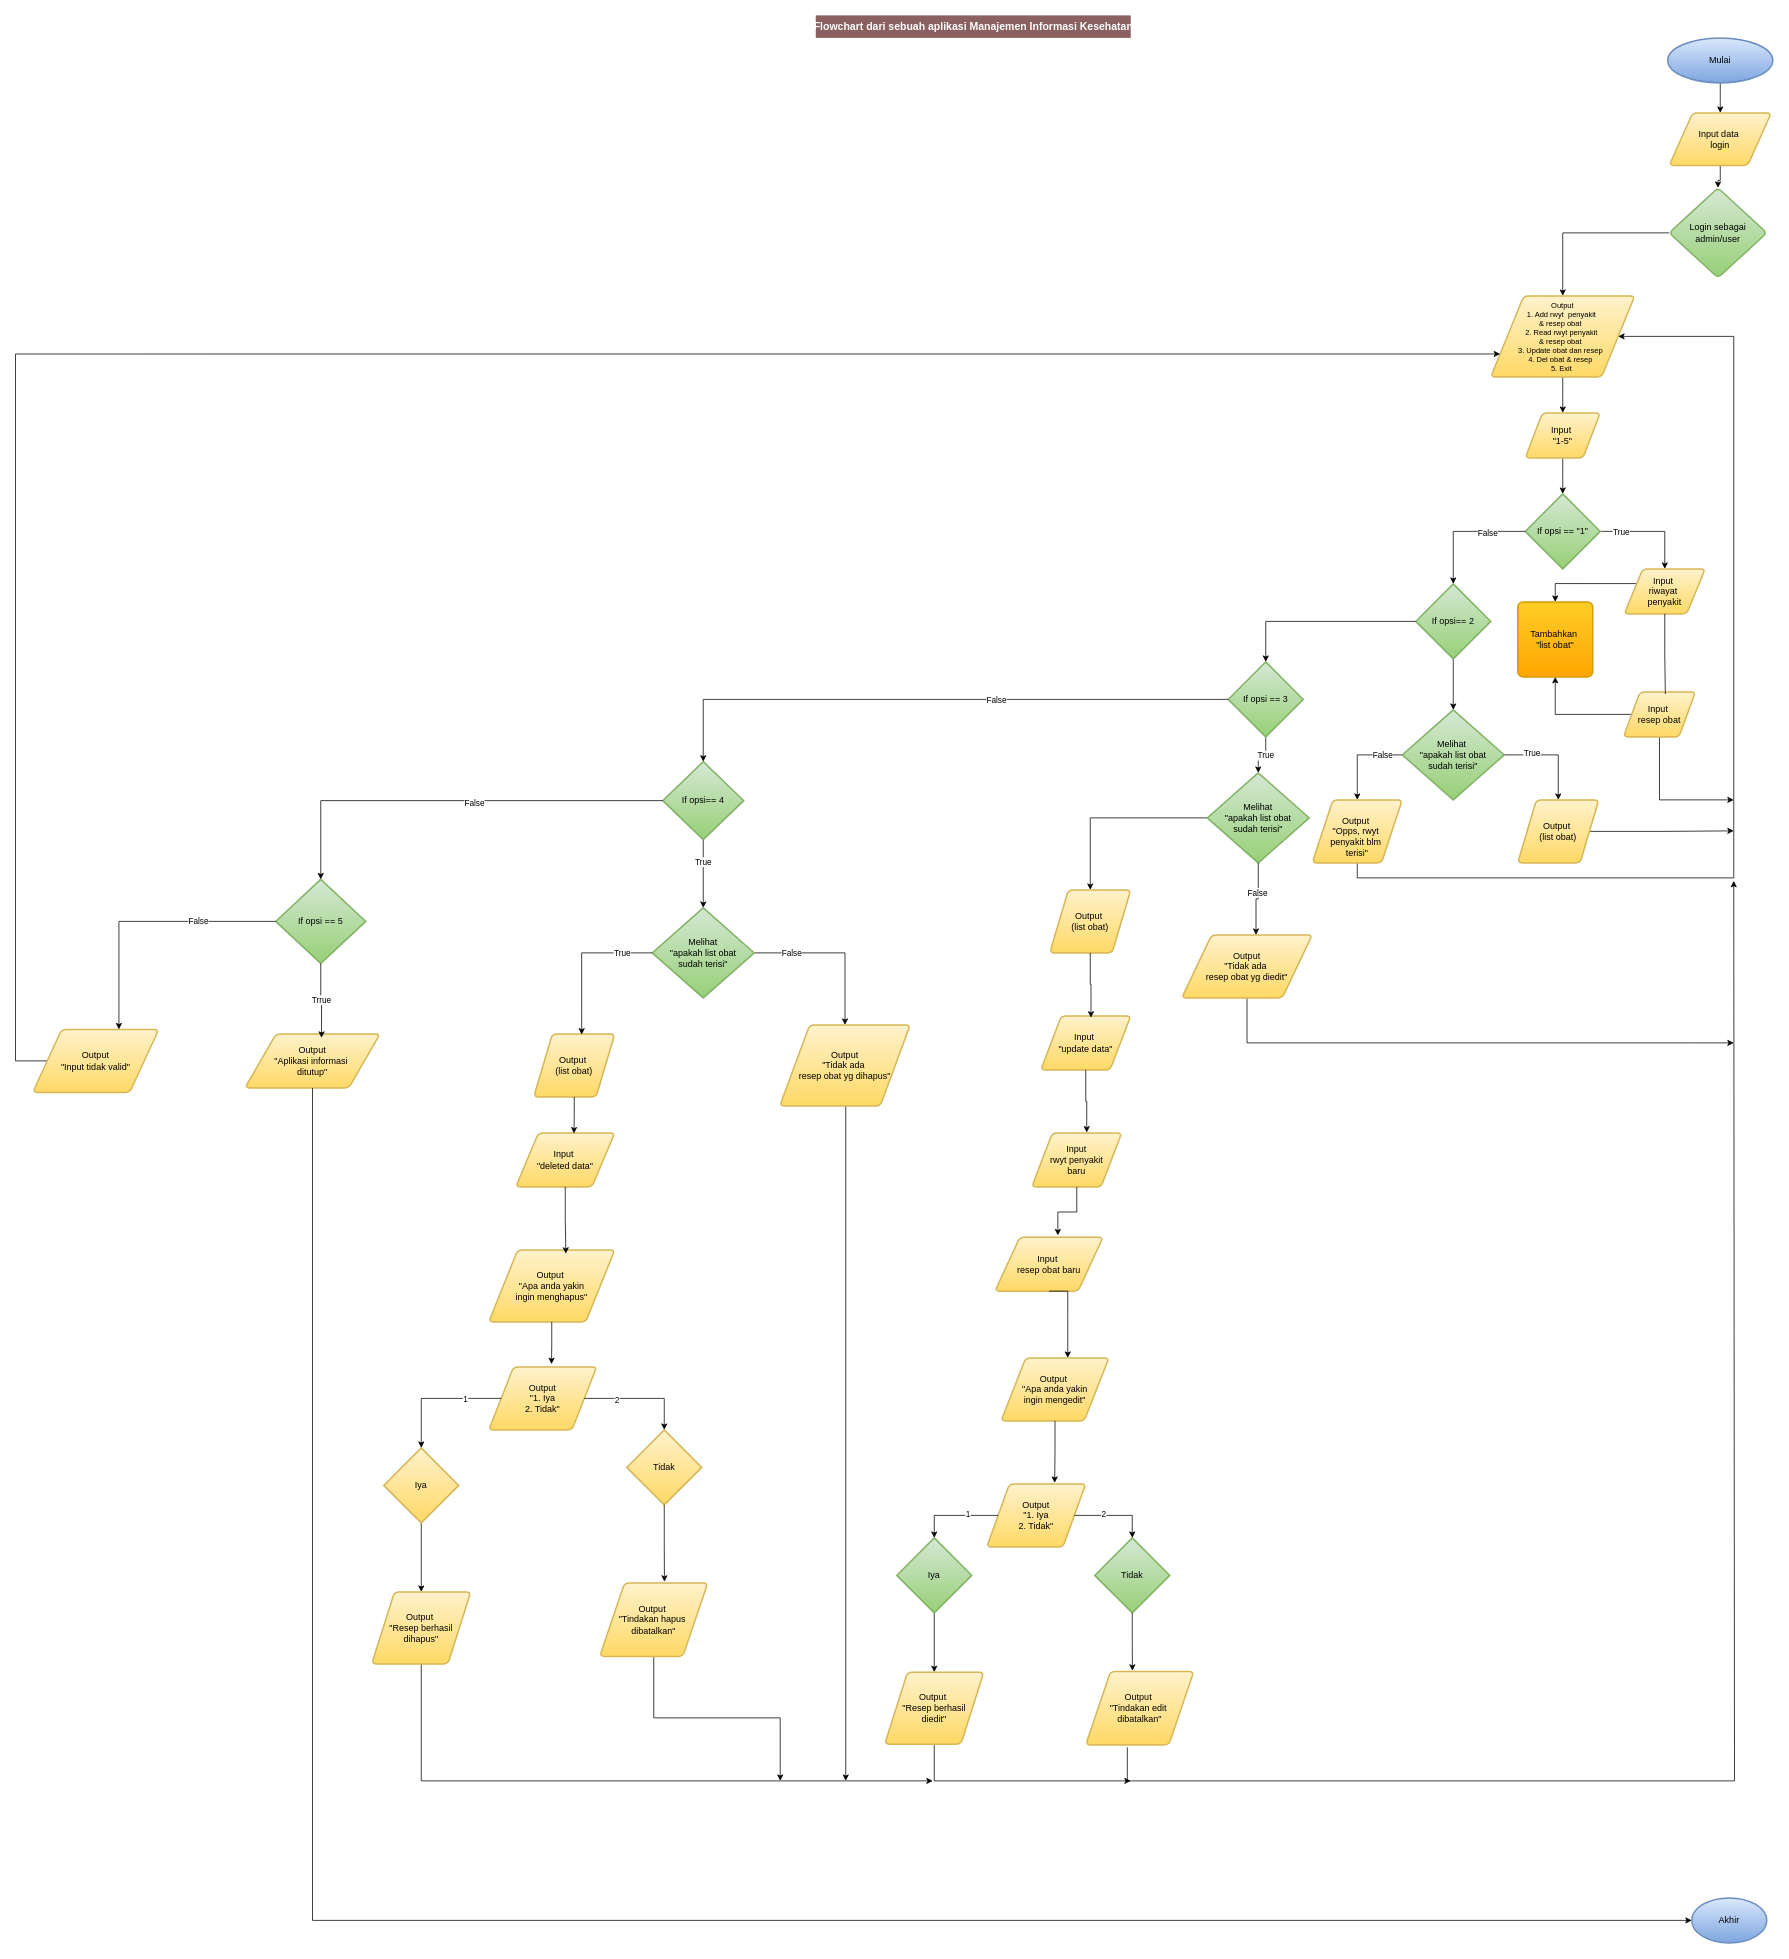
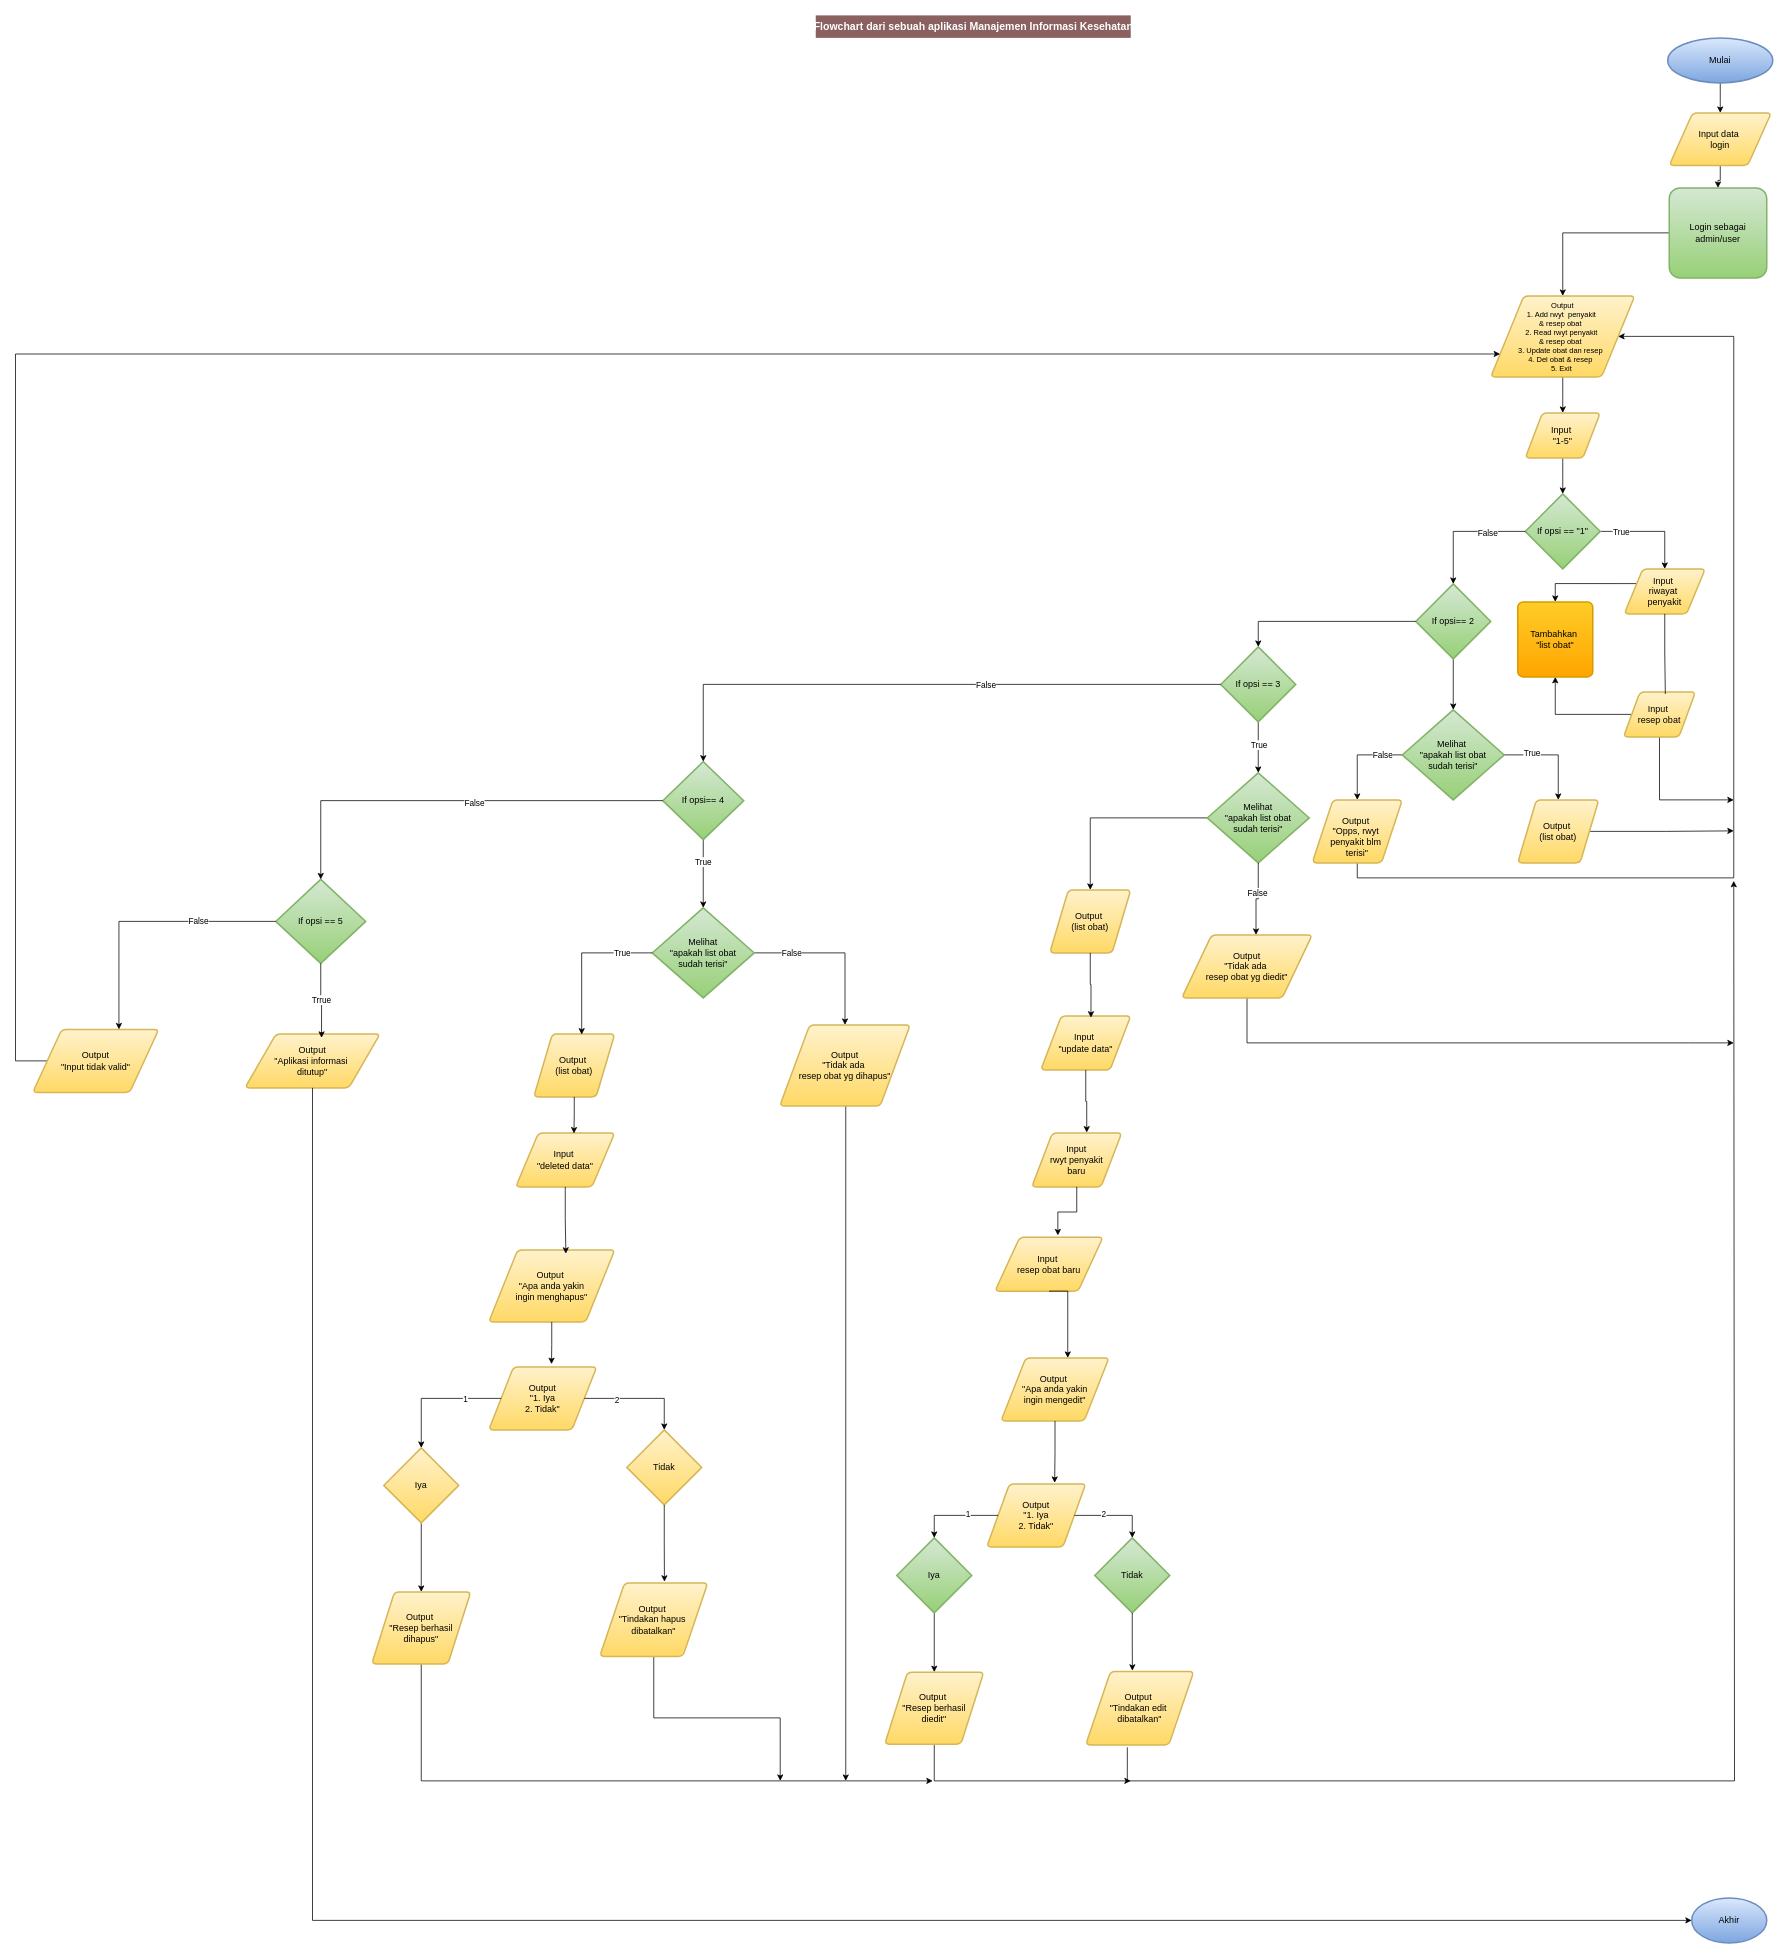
- <mxCell id="8" value="Login sebagai admin/user" style="rhombus;whiteSpace=wrap;html=1;strokeWidth=2;rounded=1;arcSize=12;fillColor=#d5e8d4;gradientColor=#97d077;strokeColor=#82b366;" parent="1" vertex="1"><mxGeometry x="2225" y="250" width="130" height="120" as="geometry" /></mxCell>
+ <mxCell id="8" value="Login sebagai admin/user" style="whiteSpace=wrap;html=1;strokeWidth=2;arcSize=12;fillColor=#d5e8d4;gradientColor=#97d077;strokeColor=#82b366;rounded=1;" parent="1" vertex="1"><mxGeometry x="2225" y="250" width="130" height="120" as="geometry" /></mxCell>
- <mxCell id="38" value="If opsi == 3" style="strokeWidth=2;html=1;shape=mxgraph.flowchart.decision;whiteSpace=wrap;fillColor=#d5e8d4;gradientColor=#97d077;strokeColor=#82b366;" parent="1" vertex="1"><mxGeometry x="1637" y="882" width="100" height="100" as="geometry" /></mxCell>
+ <mxCell id="38" value="If opsi == 3" style="strokeWidth=2;html=1;shape=mxgraph.flowchart.decision;whiteSpace=wrap;fillColor=#d5e8d4;gradientColor=#97d077;strokeColor=#82b366;" parent="1" vertex="1"><mxGeometry x="1627" y="862" width="100" height="100" as="geometry" /></mxCell>
